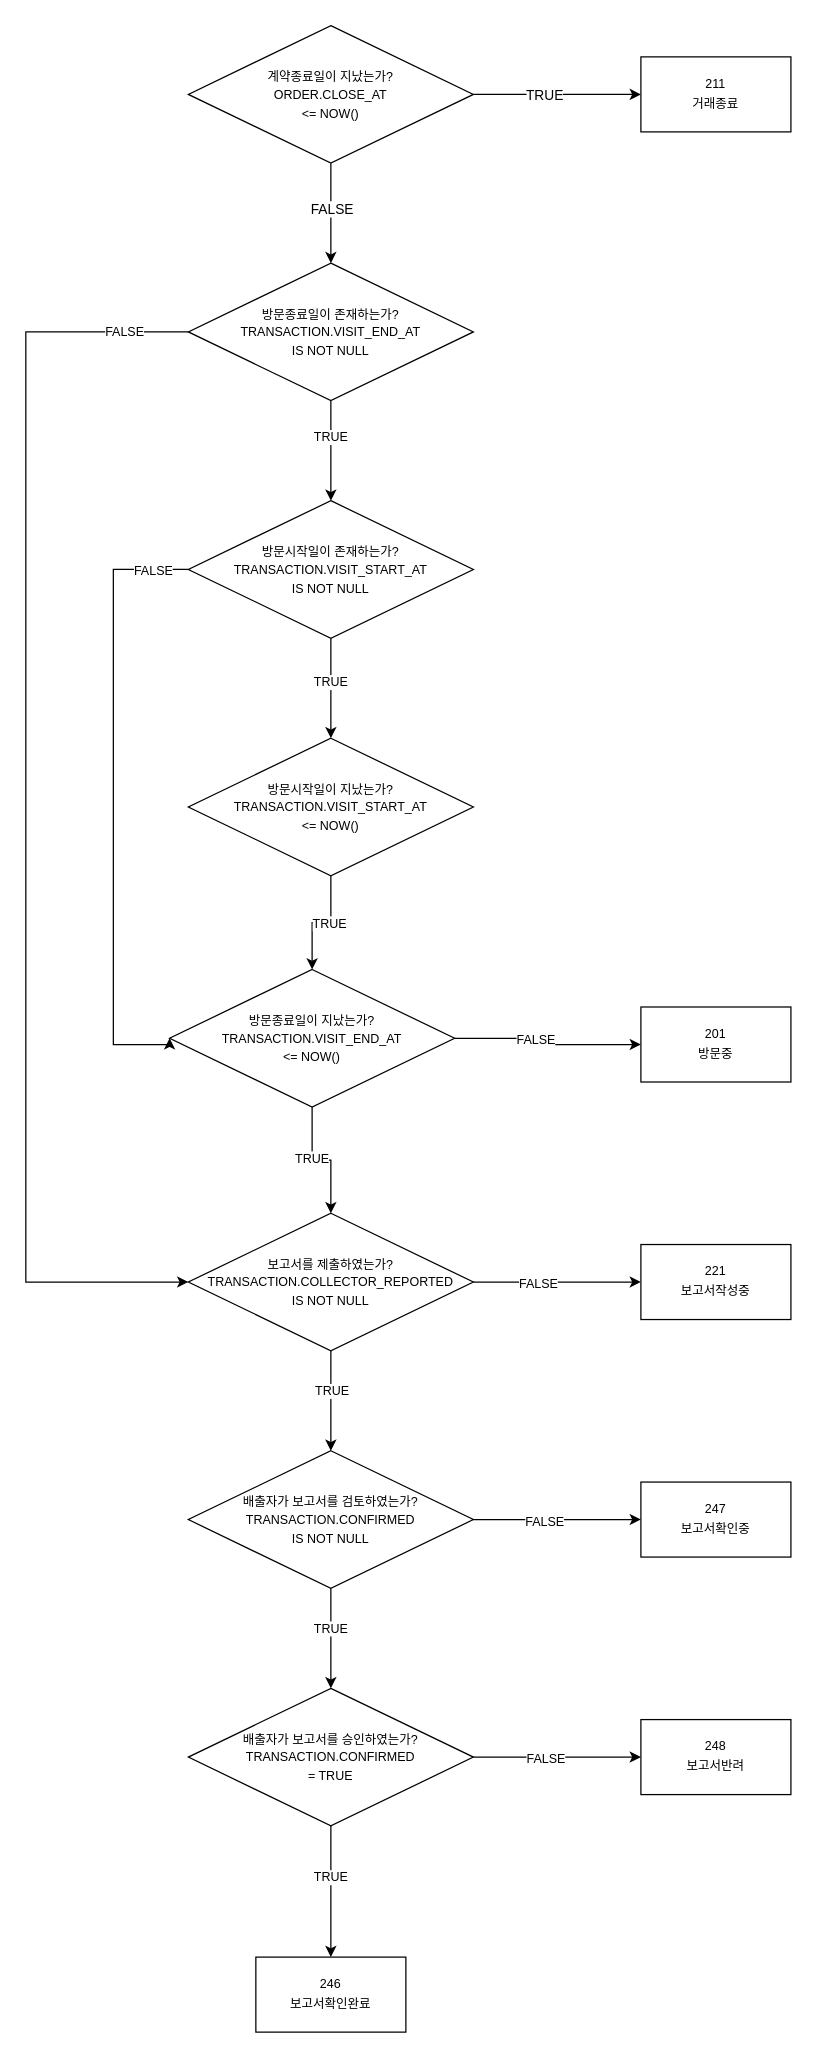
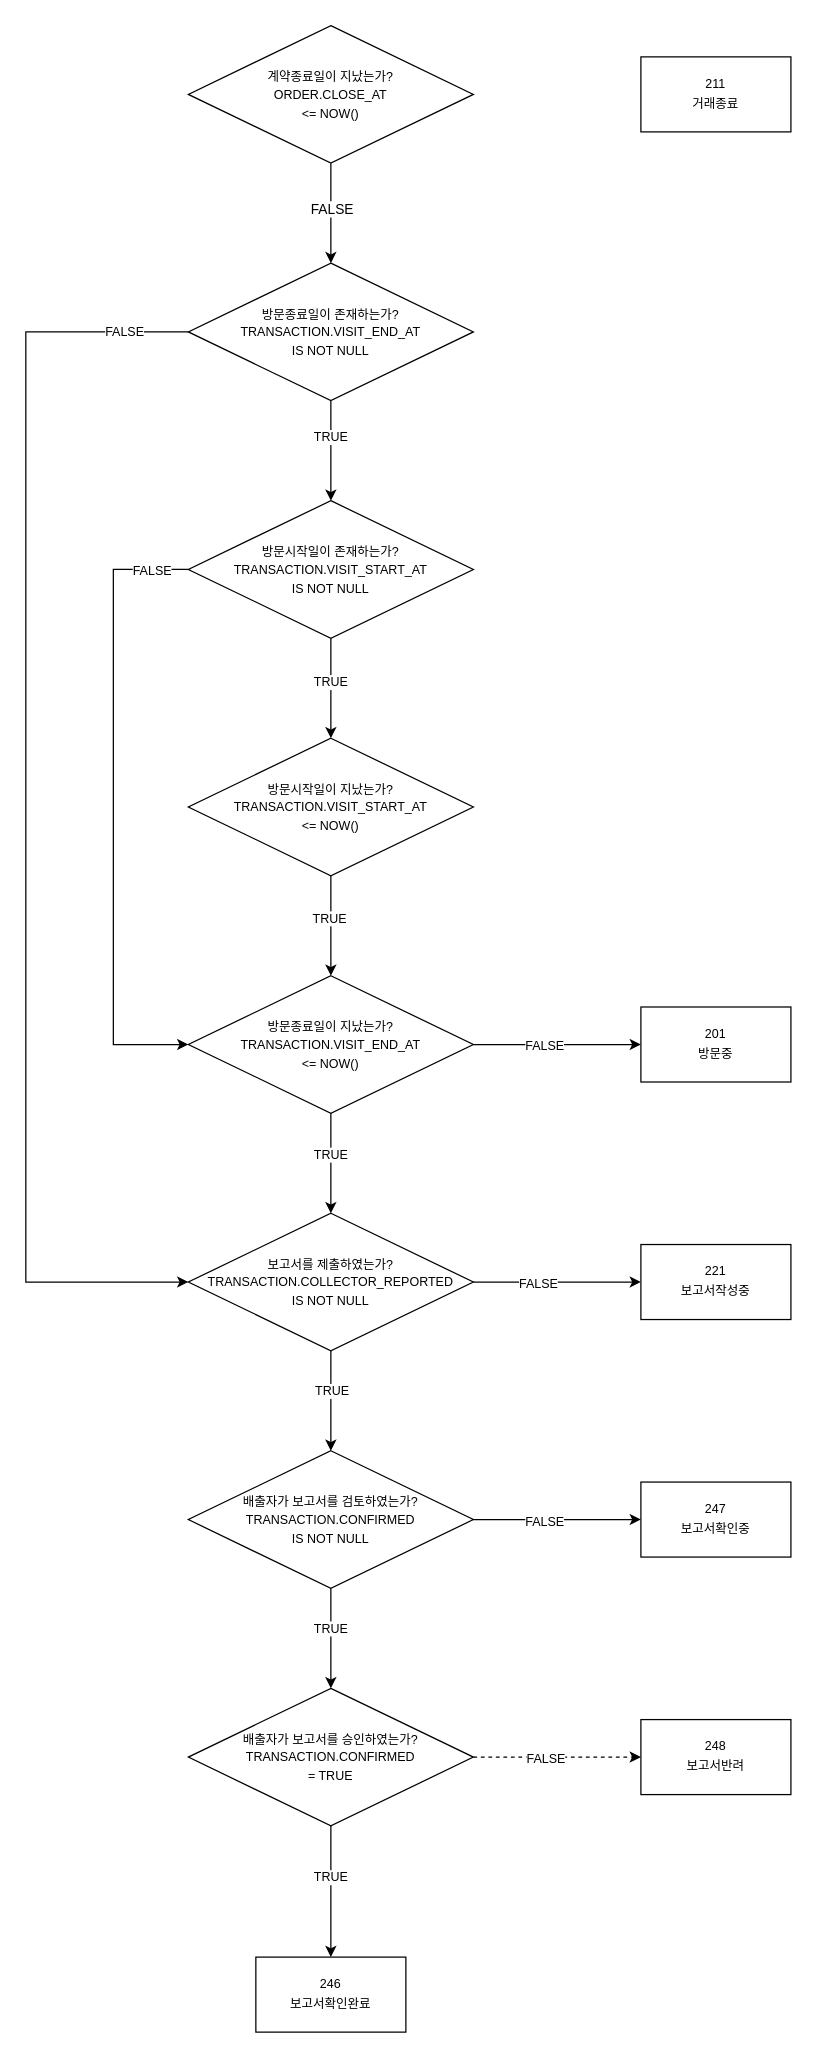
- <mxCell id="2" value="" style="edgeStyle=orthogonalEdgeStyle;rounded=0;orthogonalLoop=1;jettySize=auto;html=1;" edge="1" parent="1" source="6" target="7"><mxGeometry relative="1" as="geometry" /></mxCell>
- <mxCell id="3" value="TRUE" style="edgeLabel;html=1;align=center;verticalAlign=middle;resizable=0;points=[];" vertex="1" connectable="0" parent="2"><mxGeometry x="-0.17" relative="1" as="geometry"><mxPoint as="offset" /></mxGeometry></mxCell>
- <mxCell id="25" value="&lt;font style=&quot;font-size: 10px&quot;&gt;&lt;span style=&quot;font-size: 10px&quot;&gt;방문종료일이 지났는가?&lt;/span&gt;&lt;br style=&quot;font-size: 10px&quot;&gt;&lt;span style=&quot;font-size: 10px&quot;&gt;TRANSACTION.VISIT_END_AT&lt;/span&gt;&lt;br&gt;&lt;span&gt;&amp;lt;= NOW()&lt;/span&gt;&lt;br&gt;&lt;/font&gt;" style="rhombus;whiteSpace=wrap;html=1;" vertex="1" parent="1"><mxGeometry x="135" y="775" width="228" height="110" as="geometry" /></mxCell>
+ <mxCell id="25" value="&lt;font style=&quot;font-size: 10px&quot;&gt;&lt;span style=&quot;font-size: 10px&quot;&gt;방문종료일이 지났는가?&lt;/span&gt;&lt;br style=&quot;font-size: 10px&quot;&gt;&lt;span style=&quot;font-size: 10px&quot;&gt;TRANSACTION.VISIT_END_AT&lt;/span&gt;&lt;br&gt;&lt;span&gt;&amp;lt;= NOW()&lt;/span&gt;&lt;br&gt;&lt;/font&gt;" style="rhombus;whiteSpace=wrap;html=1;" vertex="1" parent="1"><mxGeometry x="150" y="780" width="228" height="110" as="geometry" /></mxCell>
- <mxCell id="40" value="" style="edgeStyle=orthogonalEdgeStyle;rounded=0;orthogonalLoop=1;jettySize=auto;html=1;fontSize=10;" edge="1" parent="1" source="42" target="44"><mxGeometry relative="1" as="geometry" /></mxCell>
+ <mxCell id="40" value="" style="edgeStyle=orthogonalEdgeStyle;rounded=0;orthogonalLoop=1;jettySize=auto;html=1;fontSize=10;dashed=1;" edge="1" parent="1" source="42" target="44"><mxGeometry relative="1" as="geometry" /></mxCell>
